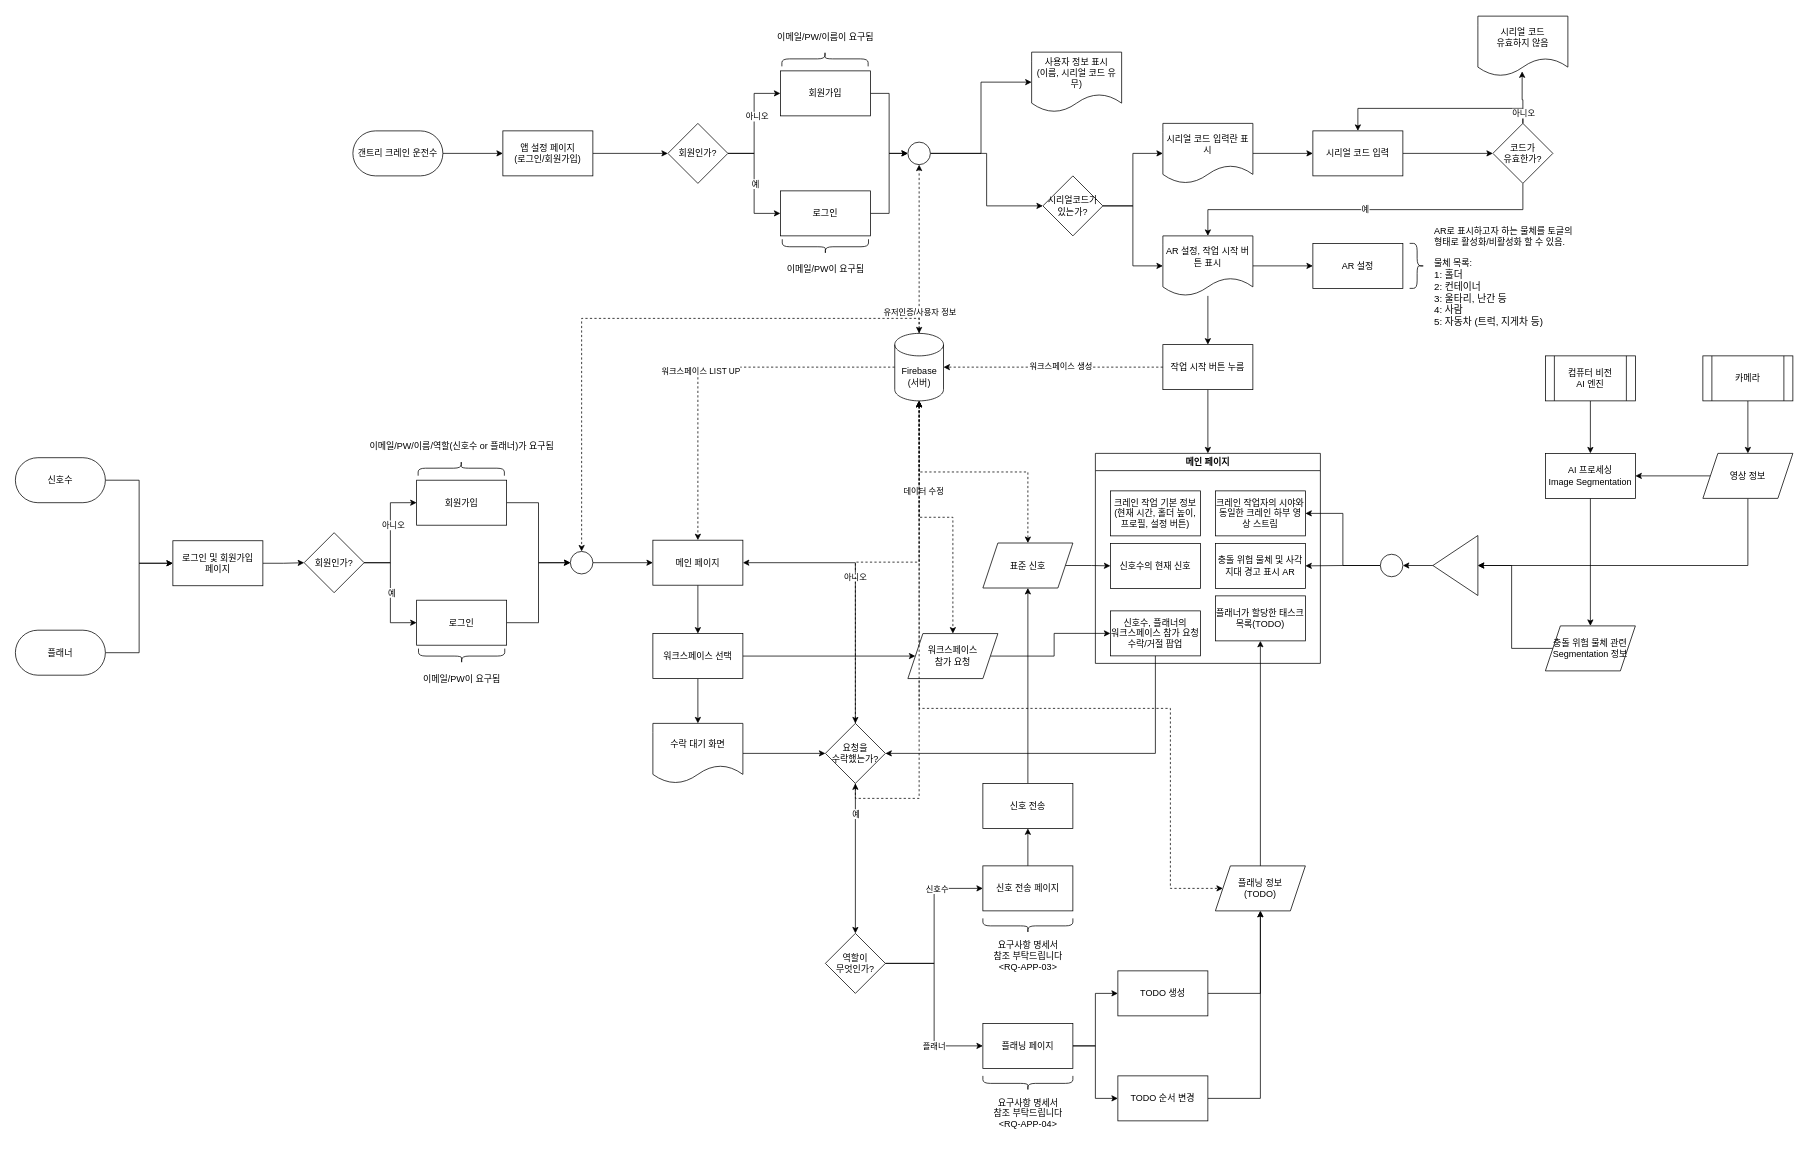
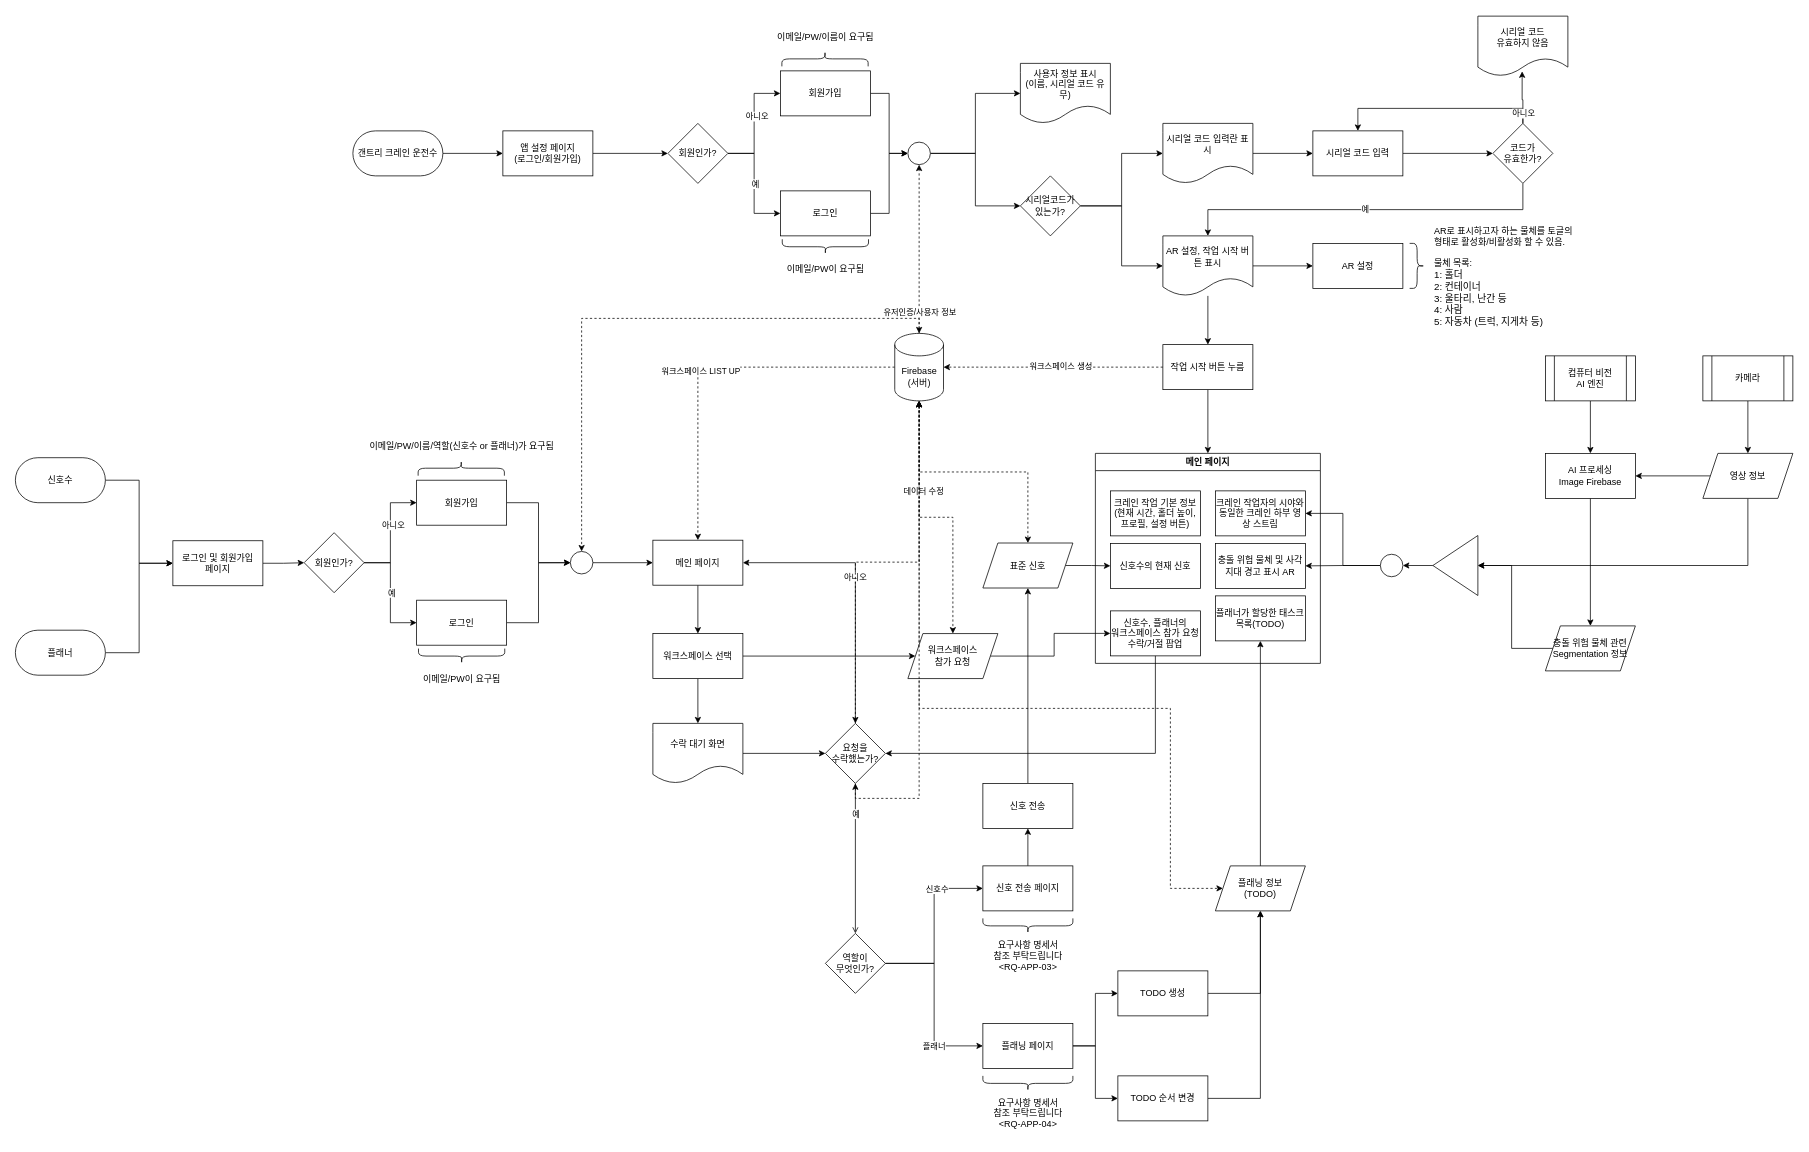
- <mxCell id="15" value="&lt;div&gt;사용자 정보 표시&lt;/div&gt;(이름, 시리얼 코드 유무)" style="shape=document;whiteSpace=wrap;html=1;boundedLbl=1;" vertex="1" parent="1"><mxGeometry x="1375" y="69" width="120" height="80" as="geometry" /></mxCell>
+ <mxCell id="15" value="&lt;div&gt;사용자 정보 표시&lt;/div&gt;(이름, 시리얼 코드 유무)" style="shape=document;whiteSpace=wrap;html=1;boundedLbl=1;" vertex="1" parent="1"><mxGeometry x="1360" y="84" width="120" height="80" as="geometry" /></mxCell>
- <mxCell id="21" value="시리얼코드가&lt;br&gt;있는가?" style="rhombus;whiteSpace=wrap;html=1;" vertex="1" parent="1"><mxGeometry x="1390" y="234" width="80" height="80" as="geometry" /></mxCell>
+ <mxCell id="21" value="시리얼코드가&lt;br&gt;있는가?" style="rhombus;whiteSpace=wrap;html=1;" vertex="1" parent="1"><mxGeometry x="1360" y="234" width="80" height="80" as="geometry" /></mxCell>
- <mxCell id="71" value="AI 프로세싱&lt;br&gt;Image Segmentation" style="rounded=0;whiteSpace=wrap;html=1;" vertex="1" parent="1"><mxGeometry x="2060" y="604" width="120" height="60" as="geometry" /></mxCell>
+ <mxCell id="71" value="AI 프로세싱&lt;br&gt;Image Firebase" style="rounded=0;whiteSpace=wrap;html=1;" vertex="1" parent="1"><mxGeometry x="2060" y="604" width="120" height="60" as="geometry" /></mxCell>
- <mxCell id="111" style="edgeStyle=orthogonalEdgeStyle;rounded=0;orthogonalLoop=1;jettySize=auto;html=1;exitX=0.5;exitY=1;exitDx=0;exitDy=0;startArrow=none;startFill=0;endArrow=classic;endFill=1;" edge="1" parent="1" source="115" target="121"><mxGeometry relative="1" as="geometry"><mxPoint x="1140" y="1154" as="sourcePoint" /></mxGeometry></mxCell>
+ <mxCell id="111" style="edgeStyle=orthogonalEdgeStyle;rounded=0;orthogonalLoop=1;jettySize=auto;html=1;exitX=0.5;exitY=1;exitDx=0;exitDy=0;startArrow=none;startFill=0;endArrow=open;endFill=1;" edge="1" parent="1" source="115" target="121"><mxGeometry relative="1" as="geometry"><mxPoint x="1140" y="1154" as="sourcePoint" /></mxGeometry></mxCell>
